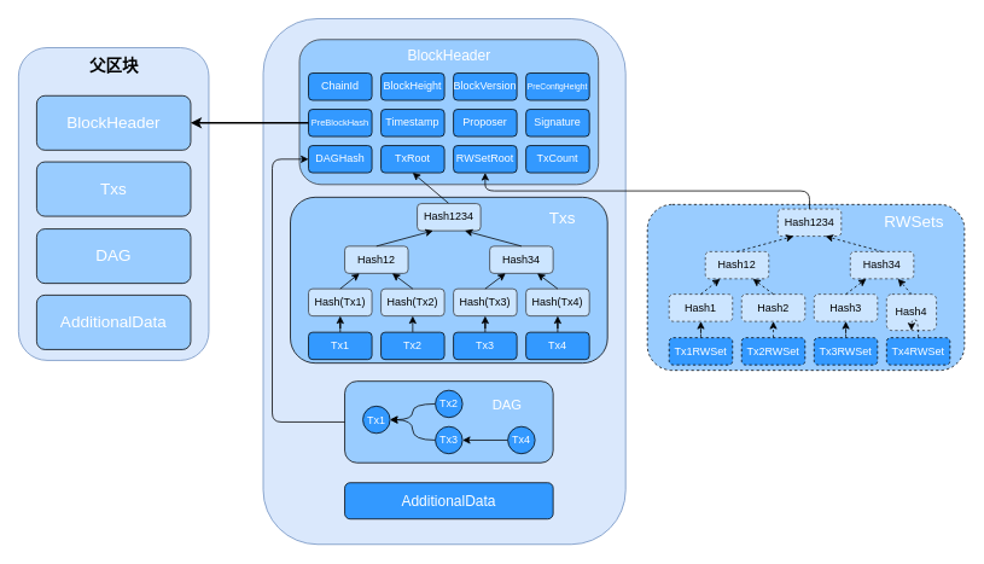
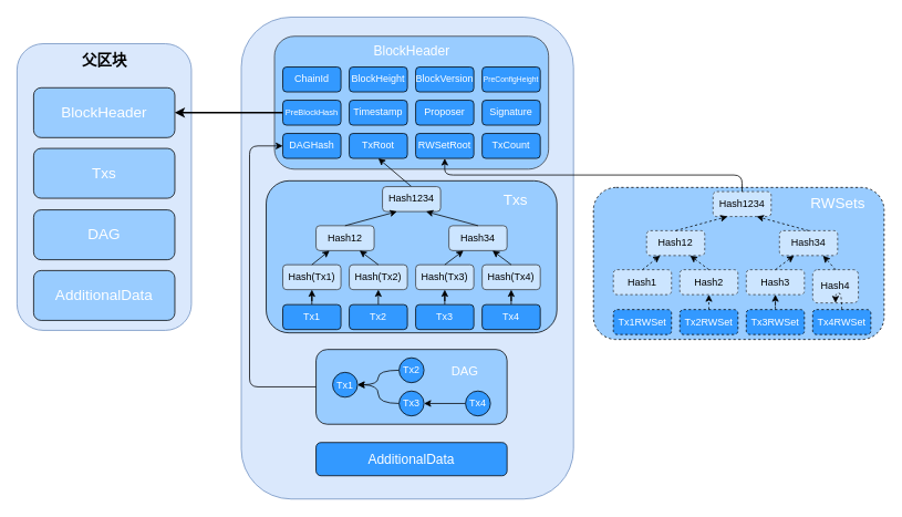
- <mxCell id="24" style="edgeStyle=orthogonalEdgeStyle;curved=1;orthogonalLoop=1;jettySize=auto;html=1;exitX=0.5;exitY=0;exitDx=0;exitDy=0;fontSize=15;fontColor=#FFFFFF;dashed=1;" parent="9" source="25" target="11" edge="1"><mxGeometry x="24" y="5" as="geometry" /></mxCell>
